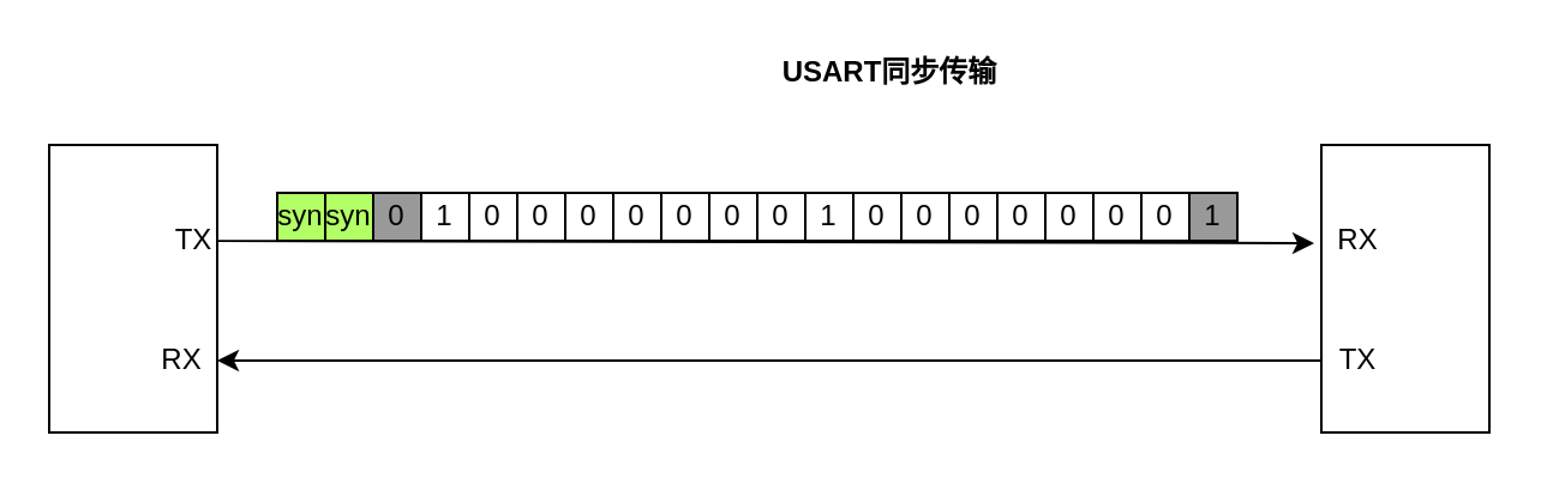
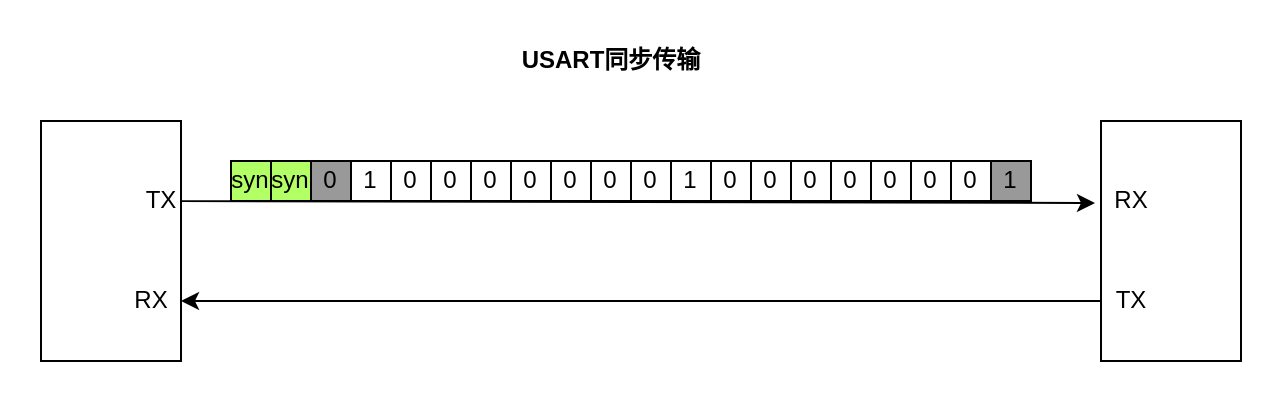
- <mxCell id="10" value="&lt;b&gt;USART同步传输&lt;/b&gt;" style="text;html=1;align=center;verticalAlign=middle;resizable=0;points=[];autosize=1;strokeColor=none;" vertex="1" parent="1"><mxGeometry x="320" y="20" width="100" height="20" as="geometry" /></mxCell>
+ <mxCell id="10" value="&lt;b&gt;USART同步传输&lt;/b&gt;" style="text;html=1;align=center;verticalAlign=middle;resizable=0;points=[];autosize=1;strokeColor=none;" vertex="1" parent="1"><mxGeometry x="255" y="20" width="100" height="20" as="geometry" /></mxCell>
